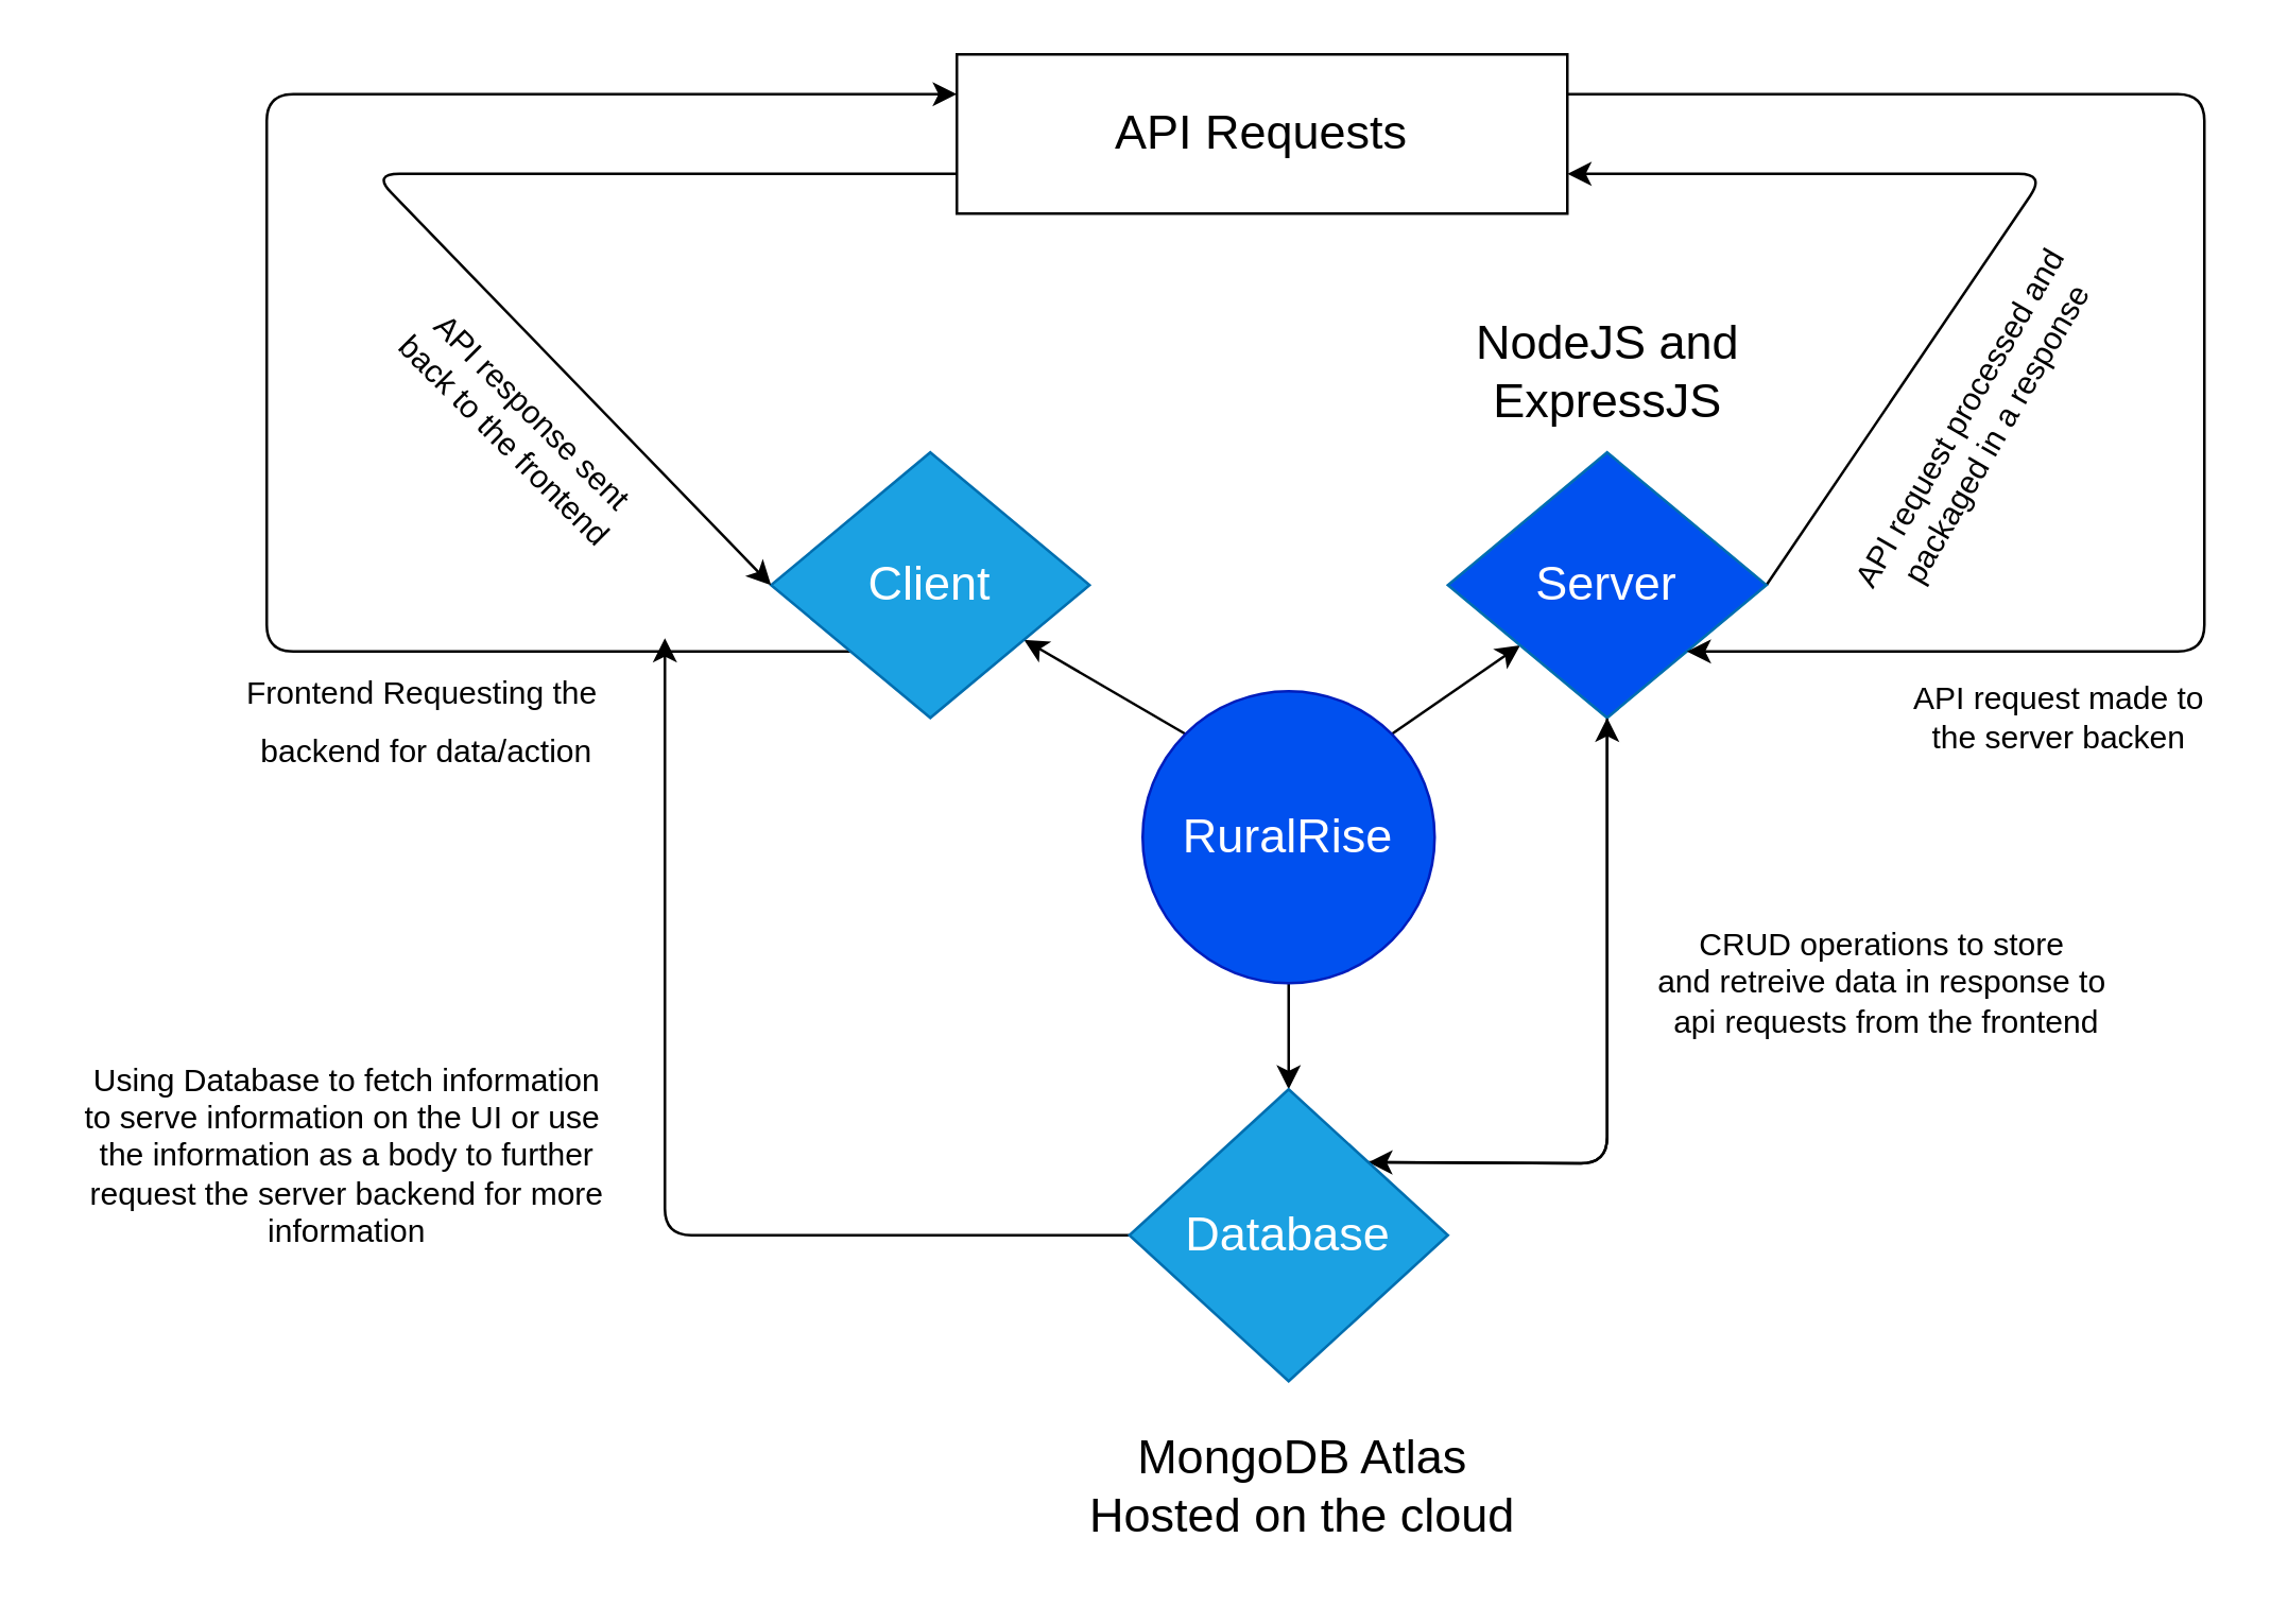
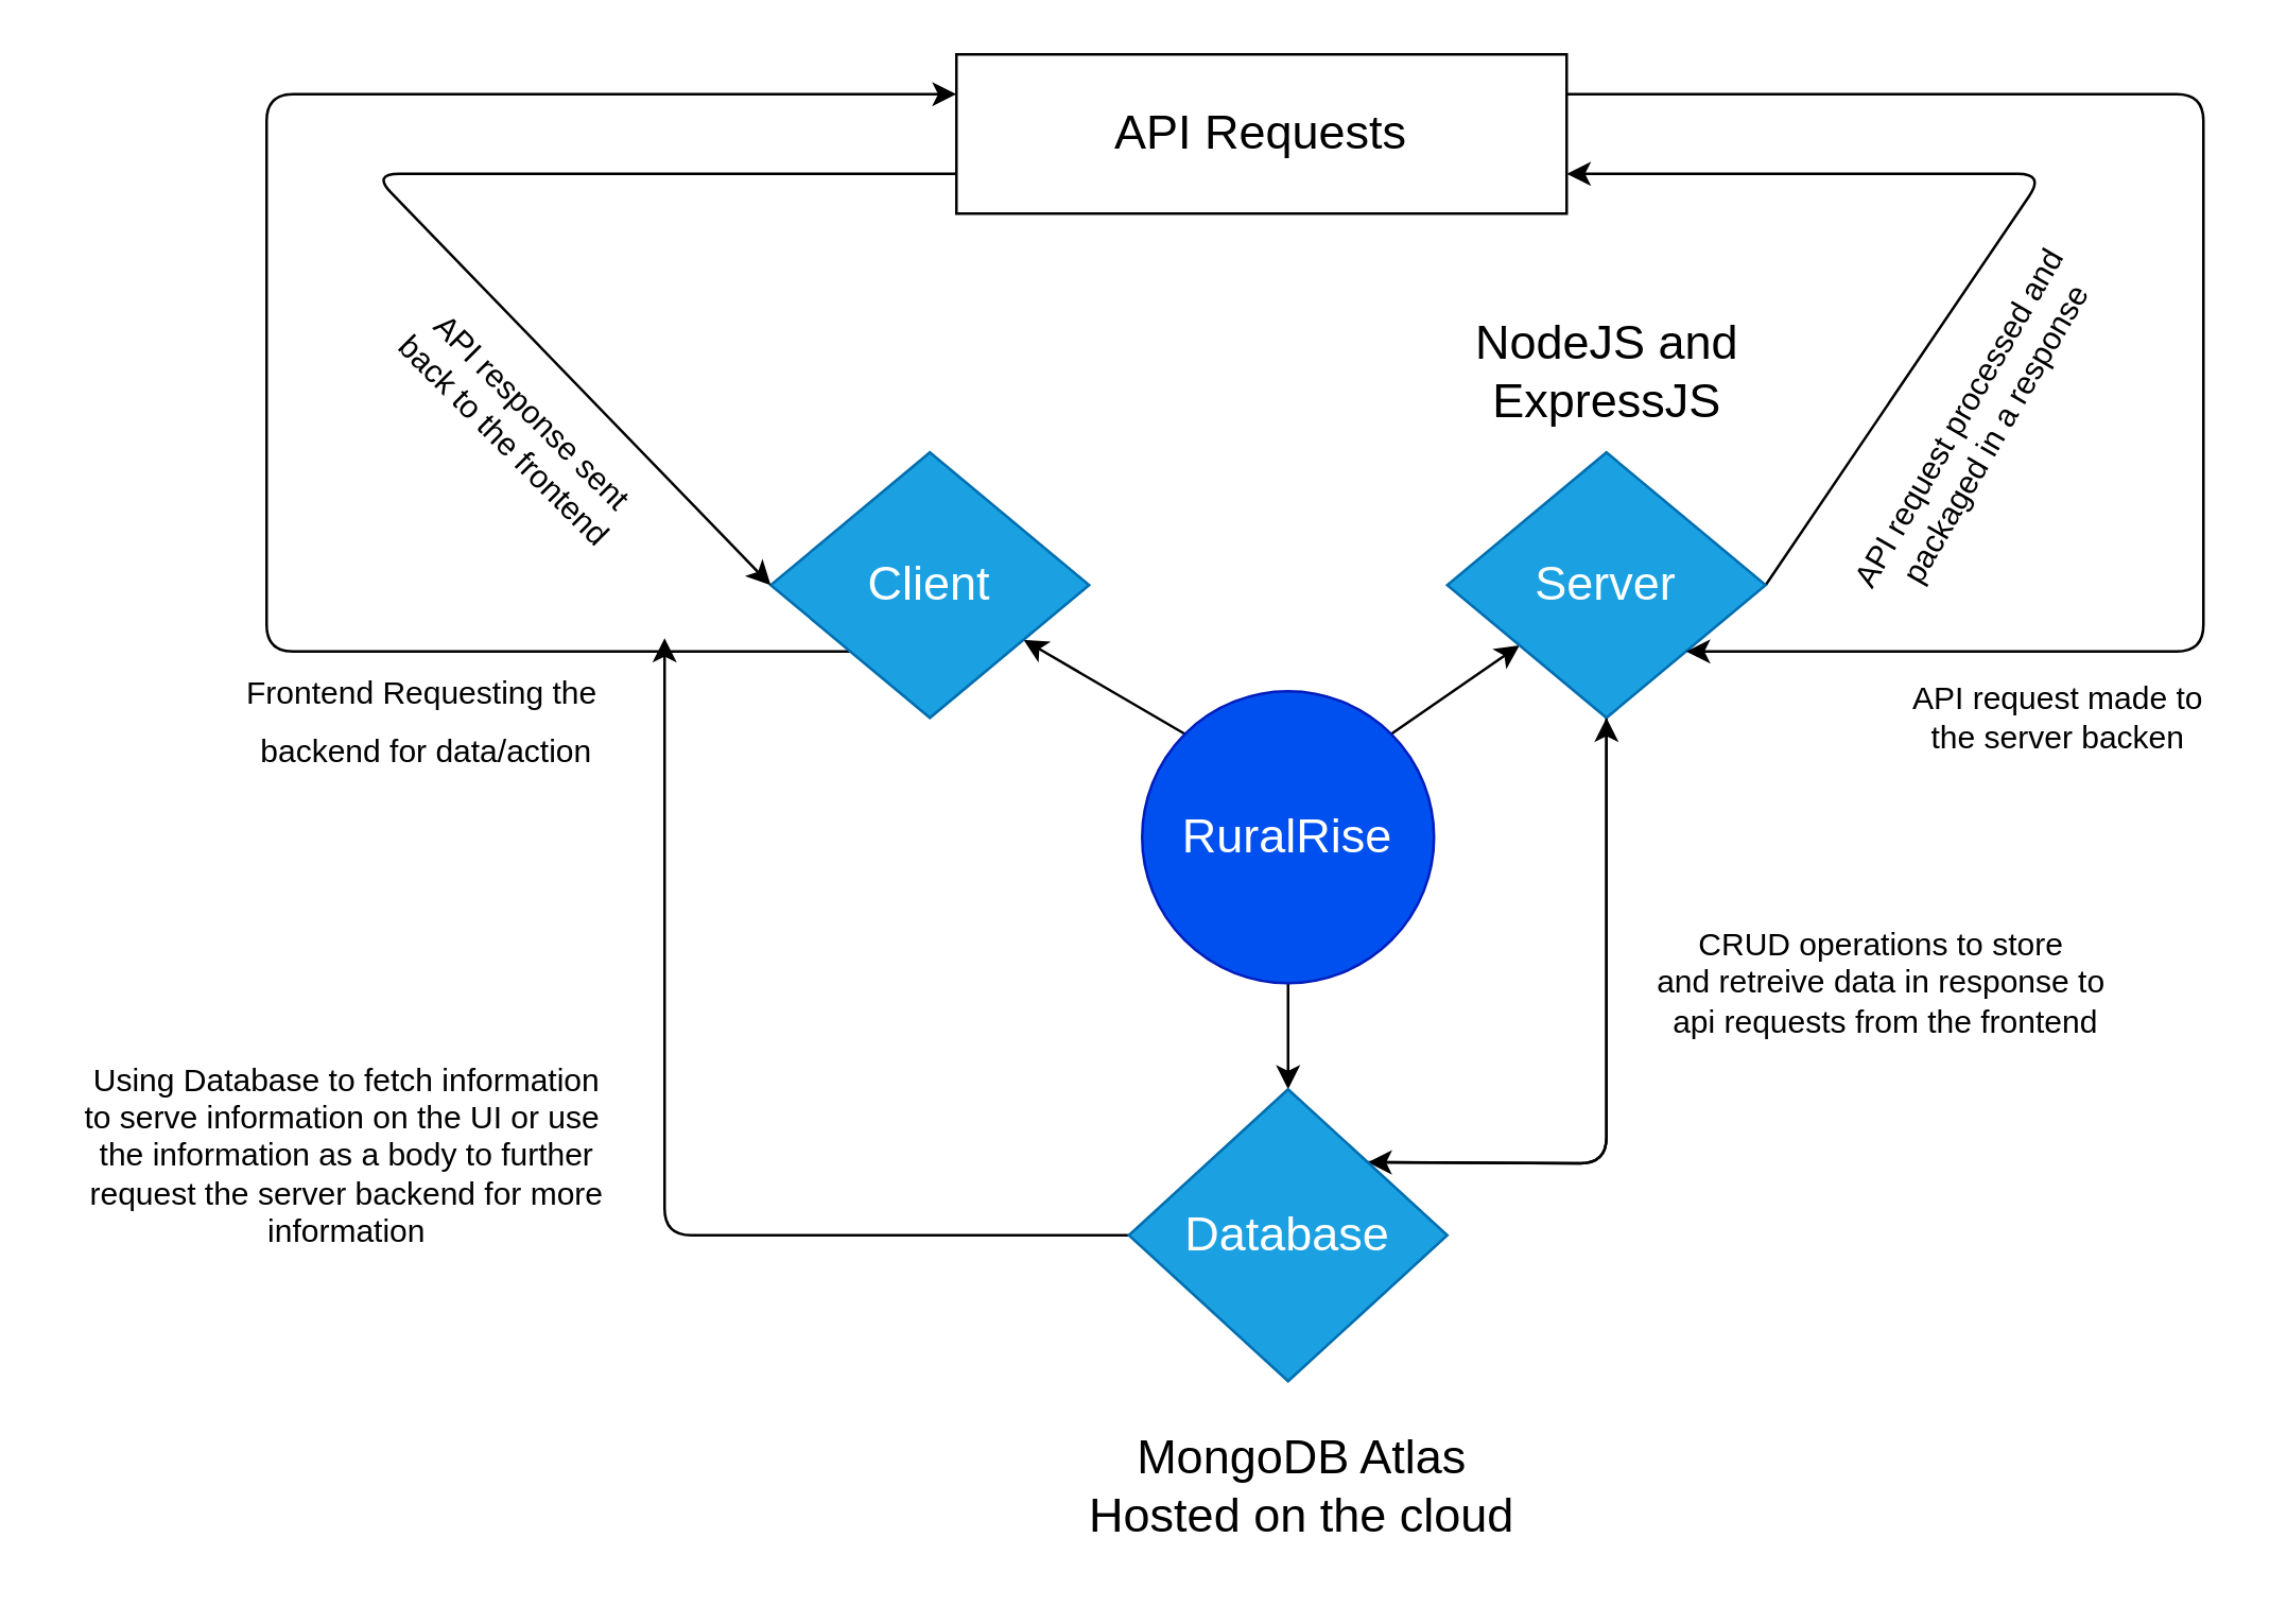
- <mxCell id="10" value="Server" style="rhombus;whiteSpace=wrap;html=1;fontSize=18;fillColor=#0050ef;fontColor=#ffffff;strokeColor=#006EAF;" vertex="1" parent="1"><mxGeometry x="545" y="170" width="120" height="100" as="geometry" /></mxCell>
+ <mxCell id="10" value="Server" style="rhombus;whiteSpace=wrap;html=1;fontSize=18;fillColor=#1ba1e2;fontColor=#ffffff;strokeColor=#006EAF;" vertex="1" parent="1"><mxGeometry x="545" y="170" width="120" height="100" as="geometry" /></mxCell>
